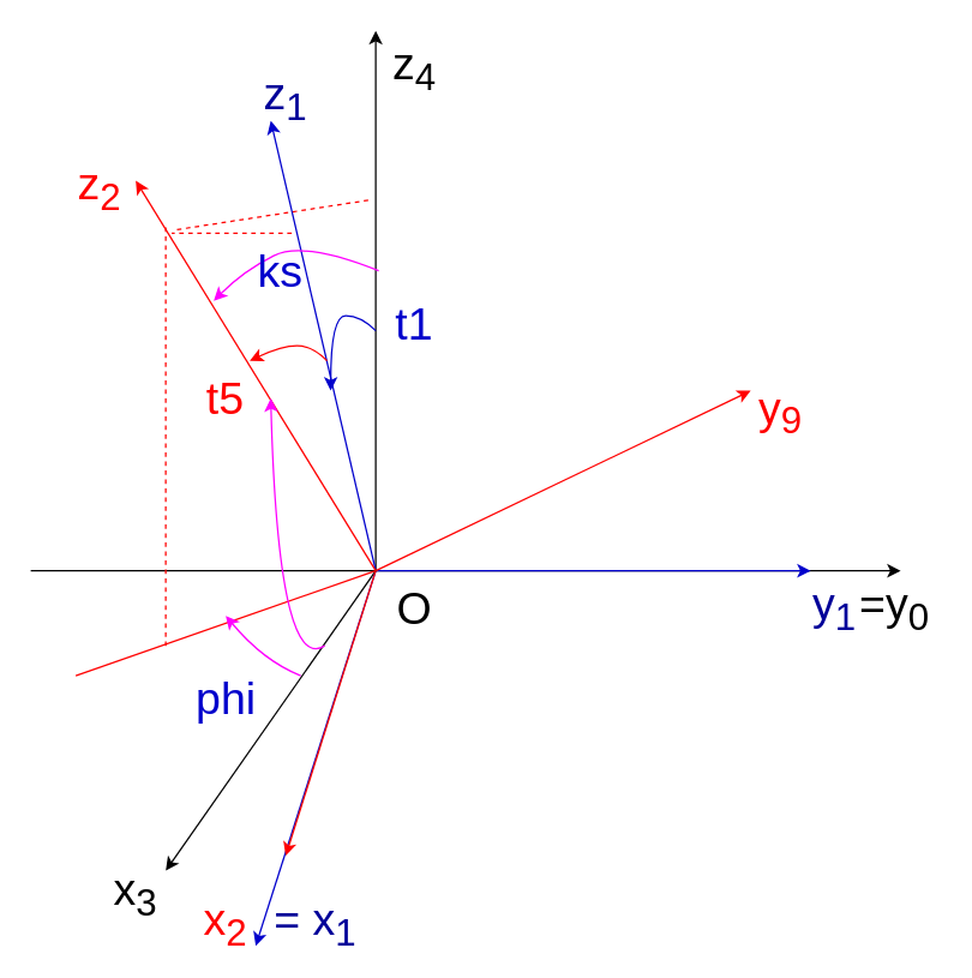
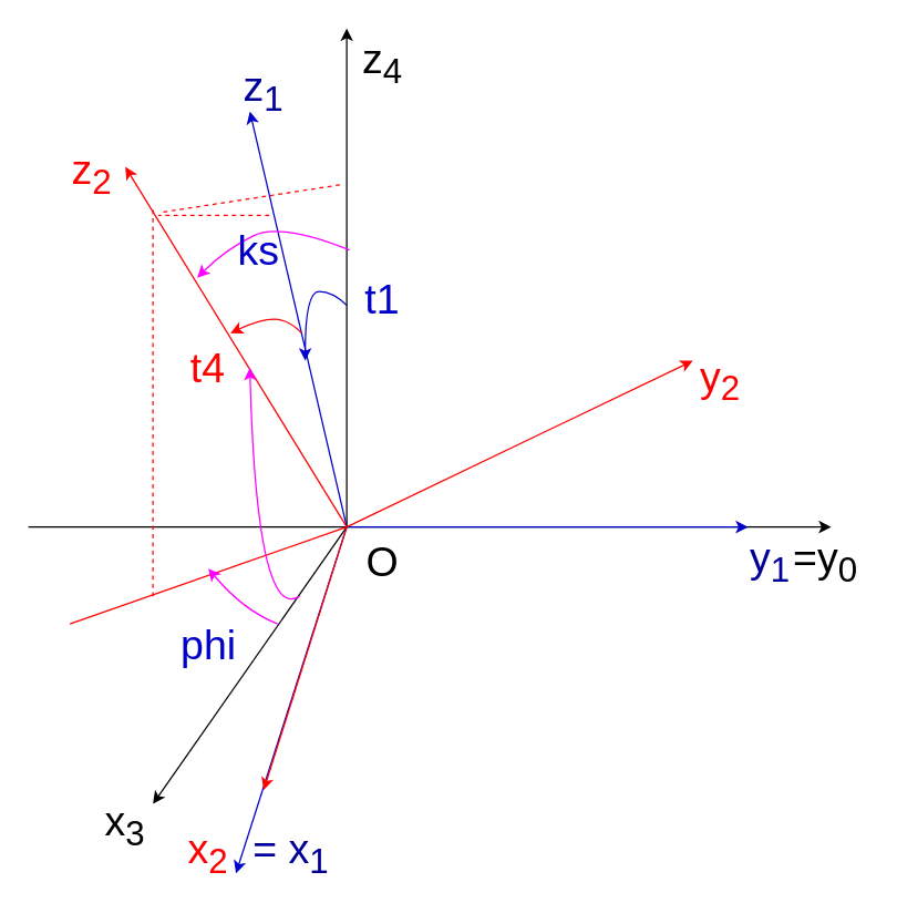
- <mxCell id="28" value="&lt;font style=&quot;font-size: 30px;&quot;&gt;t5&lt;/font&gt;" style="text;html=1;strokeColor=none;fillColor=none;align=center;verticalAlign=middle;whiteSpace=wrap;rounded=0;fontSize=14;fontColor=#FF0000;" parent="1" vertex="1"><mxGeometry x="120" y="250" width="60" height="30" as="geometry" /></mxCell>
+ <mxCell id="28" value="&lt;font style=&quot;font-size: 30px;&quot;&gt;t4&lt;/font&gt;" style="text;html=1;strokeColor=none;fillColor=none;align=center;verticalAlign=middle;whiteSpace=wrap;rounded=0;fontSize=14;fontColor=#FF0000;" parent="1" vertex="1"><mxGeometry x="120" y="250" width="60" height="30" as="geometry" /></mxCell>
- <mxCell id="20" value="&lt;font style=&quot;font-size: 30px;&quot; color=&quot;#ff0000&quot;&gt;y&lt;sub style=&quot;&quot;&gt;9&lt;/sub&gt;&lt;/font&gt;" style="text;html=1;strokeColor=none;fillColor=none;align=center;verticalAlign=middle;whiteSpace=wrap;rounded=0;fontSize=14;" parent="1" vertex="1"><mxGeometry x="490" y="259" width="60" height="30" as="geometry" /></mxCell>
+ <mxCell id="20" value="&lt;font style=&quot;font-size: 30px;&quot; color=&quot;#ff0000&quot;&gt;y&lt;sub style=&quot;&quot;&gt;2&lt;/sub&gt;&lt;/font&gt;" style="text;html=1;strokeColor=none;fillColor=none;align=center;verticalAlign=middle;whiteSpace=wrap;rounded=0;fontSize=14;" parent="1" vertex="1"><mxGeometry x="490" y="259" width="60" height="30" as="geometry" /></mxCell>
